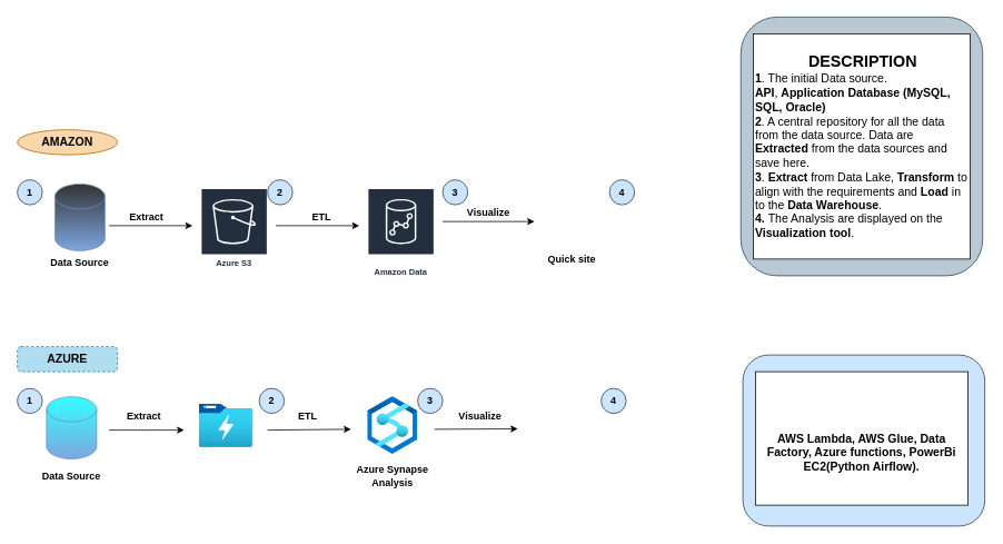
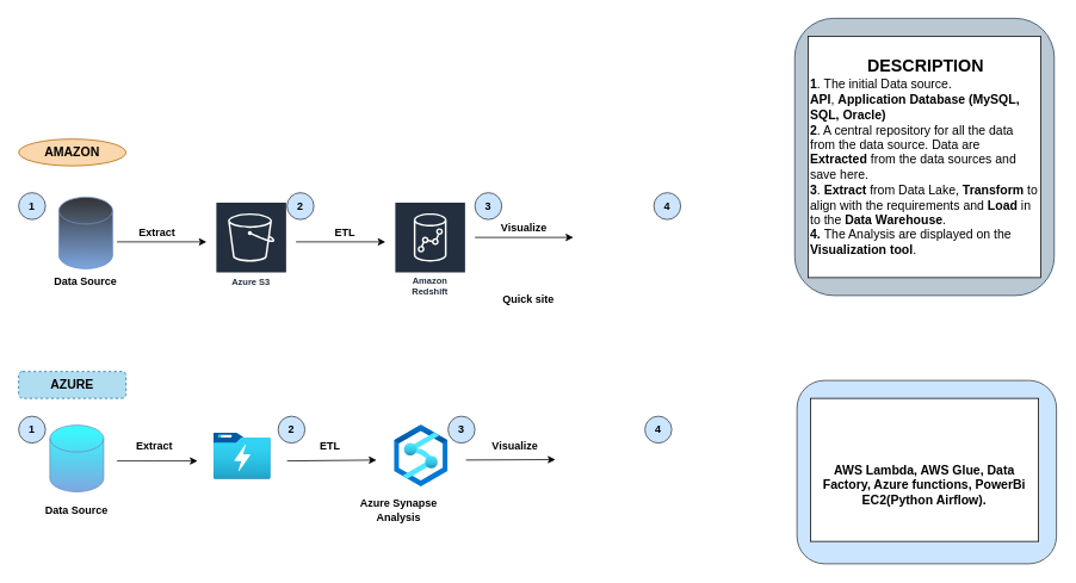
- <mxCell id="18" value="&lt;b&gt;Quick site&lt;/b&gt;" style="text;html=1;strokeColor=none;fillColor=none;align=center;verticalAlign=middle;whiteSpace=wrap;rounded=0;" vertex="1" parent="1"><mxGeometry x="640" y="295" width="90" height="30" as="geometry" /></mxCell>
+ <mxCell id="18" value="&lt;b&gt;Quick site&lt;/b&gt;" style="text;html=1;strokeColor=none;fillColor=none;align=center;verticalAlign=middle;whiteSpace=wrap;rounded=0;" vertex="1" parent="1"><mxGeometry x="545" y="320" width="90" height="30" as="geometry" /></mxCell>
- <mxCell id="4" value="Amazon Data" style="sketch=0;outlineConnect=0;fontColor=#232F3E;gradientColor=none;strokeColor=#ffffff;fillColor=#232F3E;dashed=0;verticalLabelPosition=middle;verticalAlign=bottom;align=center;html=1;whiteSpace=wrap;fontSize=10;fontStyle=1;spacing=3;shape=mxgraph.aws4.productIcon;prIcon=mxgraph.aws4.redshift;" vertex="1" parent="1"><mxGeometry x="440" y="225" width="80" height="110" as="geometry" /></mxCell>
+ <mxCell id="4" value="Amazon Redshift" style="sketch=0;outlineConnect=0;fontColor=#232F3E;gradientColor=none;strokeColor=#ffffff;fillColor=#232F3E;dashed=0;verticalLabelPosition=middle;verticalAlign=bottom;align=center;html=1;whiteSpace=wrap;fontSize=10;fontStyle=1;spacing=3;shape=mxgraph.aws4.productIcon;prIcon=mxgraph.aws4.redshift;" vertex="1" parent="1"><mxGeometry x="440" y="225" width="80" height="110" as="geometry" /></mxCell>
- <mxCell id="21" value="&lt;b&gt;Azure Synapse Analysis&lt;/b&gt;" style="text;html=1;strokeColor=none;fillColor=none;align=center;verticalAlign=middle;whiteSpace=wrap;rounded=0;" vertex="1" parent="1"><mxGeometry x="425" y="555" width="90" height="30" as="geometry" /></mxCell>
+ <mxCell id="21" value="&lt;b&gt;Azure Synapse Analysis&lt;/b&gt;" style="text;html=1;strokeColor=none;fillColor=none;align=center;verticalAlign=middle;whiteSpace=wrap;rounded=0;" vertex="1" parent="1"><mxGeometry x="400" y="555" width="90" height="30" as="geometry" /></mxCell>
